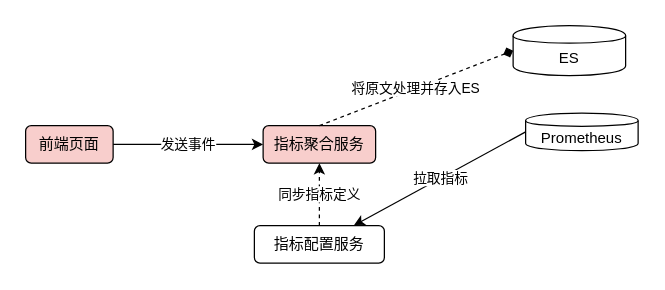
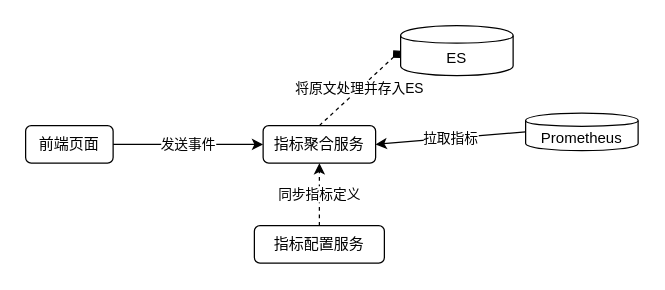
- <mxCell id="7" value="ES" style="shape=cylinder;whiteSpace=wrap;html=1;boundedLbl=1;backgroundOutline=1;" vertex="1" parent="1"><mxGeometry x="410" y="20" width="90" height="40" as="geometry" /></mxCell>
+ <mxCell id="7" value="ES" style="shape=cylinder;whiteSpace=wrap;html=1;boundedLbl=1;backgroundOutline=1;" vertex="1" parent="1"><mxGeometry x="320" y="20" width="90" height="40" as="geometry" /></mxCell>
- <mxCell id="2" value="前端页面" style="rounded=1;whiteSpace=wrap;html=1;fillColor=#f8cecc;" vertex="1" parent="1"><mxGeometry x="20" y="100" width="70" height="30" as="geometry" /></mxCell>
+ <mxCell id="2" value="前端页面" style="rounded=1;whiteSpace=wrap;html=1;" vertex="1" parent="1"><mxGeometry x="20" y="100" width="70" height="30" as="geometry" /></mxCell>
- <mxCell id="3" value="指标聚合服务" style="rounded=1;whiteSpace=wrap;html=1;fillColor=#f8cecc;" vertex="1" parent="1"><mxGeometry x="210" y="100" width="90" height="30" as="geometry" /></mxCell>
+ <mxCell id="3" value="指标聚合服务" style="rounded=1;whiteSpace=wrap;html=1;" vertex="1" parent="1"><mxGeometry x="210" y="100" width="90" height="30" as="geometry" /></mxCell>
- <mxCell id="5" value="拉取指标" style="endArrow=classic;html=1;exitX=0;exitY=0.5;exitDx=0;exitDy=0;" edge="1" parent="1" source="6" target="9"><mxGeometry width="50" height="50" relative="1" as="geometry"><mxPoint x="425" y="115" as="sourcePoint" /><mxPoint x="330" y="160" as="targetPoint" /></mxGeometry></mxCell>
+ <mxCell id="5" value="拉取指标" style="endArrow=classic;html=1;entryX=1;entryY=0.5;entryDx=0;entryDy=0;exitX=0;exitY=0.5;exitDx=0;exitDy=0;" edge="1" parent="1" source="6" target="3"><mxGeometry width="50" height="50" relative="1" as="geometry"><mxPoint x="425" y="115" as="sourcePoint" /><mxPoint x="330" y="160" as="targetPoint" /></mxGeometry></mxCell>
